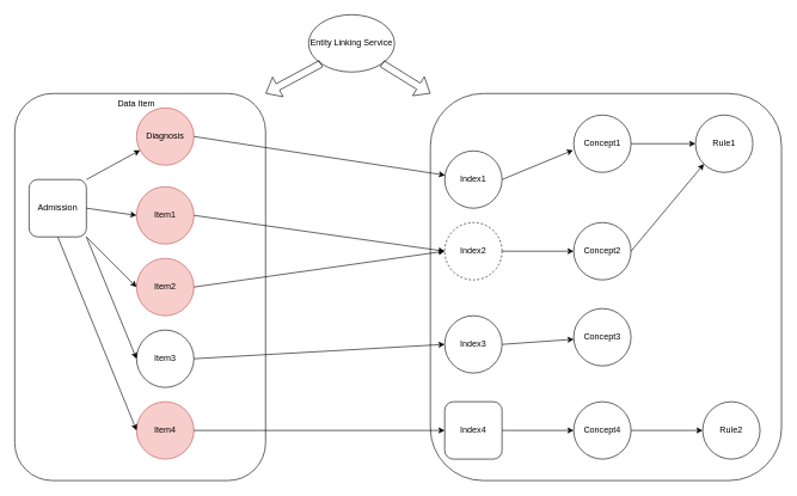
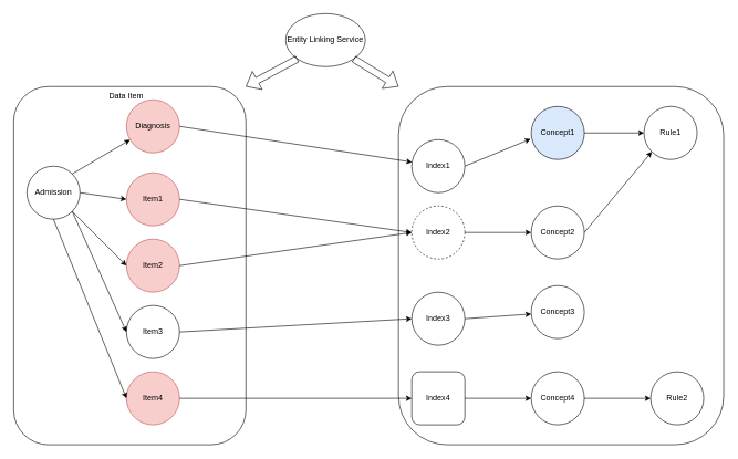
- <mxCell id="19" value="Concept1" style="ellipse;whiteSpace=wrap;html=1;aspect=fixed;" parent="1" vertex="1"><mxGeometry x="800" y="160" width="80" height="80" as="geometry" /></mxCell>
+ <mxCell id="19" value="Concept1" style="ellipse;whiteSpace=wrap;html=1;aspect=fixed;fillColor=#dae8fc;" parent="1" vertex="1"><mxGeometry x="800" y="160" width="80" height="80" as="geometry" /></mxCell>
- <mxCell id="4" value="Admission" style="whiteSpace=wrap;html=1;aspect=fixed;rounded=1;" parent="1" vertex="1"><mxGeometry x="40" y="250" width="80" height="80" as="geometry" /></mxCell>
+ <mxCell id="4" value="Admission" style="ellipse;whiteSpace=wrap;html=1;aspect=fixed;" parent="1" vertex="1"><mxGeometry x="40" y="250" width="80" height="80" as="geometry" /></mxCell>
